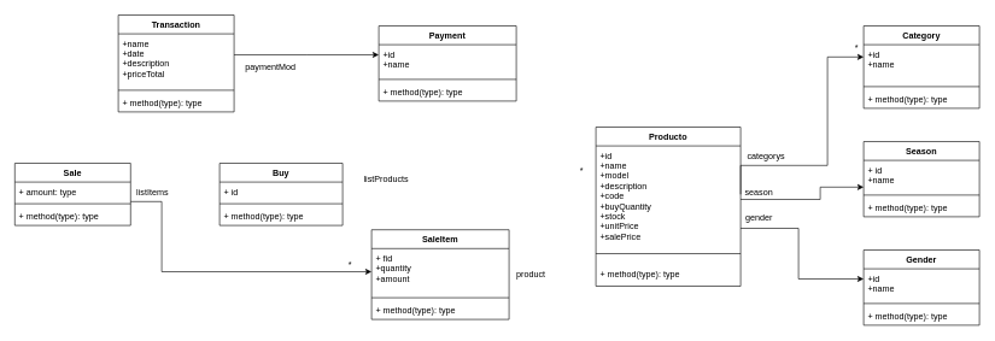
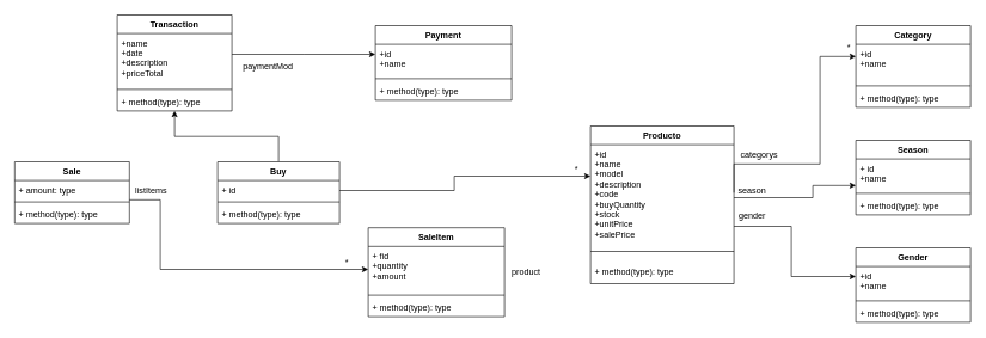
+ <mxCell id="15" style="edgeStyle=orthogonalEdgeStyle;rounded=0;orthogonalLoop=1;jettySize=auto;html=1;" edge="1" parent="1" source="40" target="29"><mxGeometry relative="1" as="geometry" /></mxCell>
+ <mxCell id="16" style="edgeStyle=orthogonalEdgeStyle;rounded=0;orthogonalLoop=1;jettySize=auto;html=1;" edge="1" parent="1" source="40" target="3"><mxGeometry relative="1" as="geometry"><Array as="points"><mxPoint x="633" y="265" /><mxPoint x="633" y="245" /></Array></mxGeometry></mxCell>
- <mxCell id="38" value="listProducts" style="text;html=1;align=center;verticalAlign=middle;resizable=0;points=[];autosize=1;" vertex="1" parent="1"><mxGeometry x="493" y="237" width="80" height="20" as="geometry" /></mxCell>
